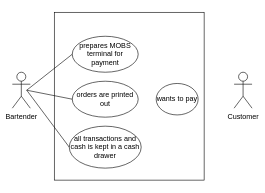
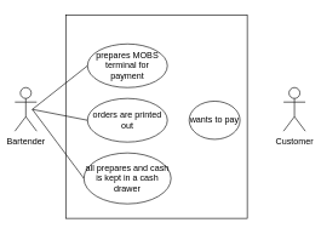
- <mxCell id="8" value="all transactions and cash is kept in a cash drawer" style="ellipse;whiteSpace=wrap;html=1;" vertex="1" parent="1"><mxGeometry x="115" y="210" width="120" height="70" as="geometry" /></mxCell>
+ <mxCell id="8" value="all prepares and cash is kept in a cash drawer" style="ellipse;whiteSpace=wrap;html=1;" vertex="1" parent="1"><mxGeometry x="115" y="210" width="120" height="70" as="geometry" /></mxCell>
